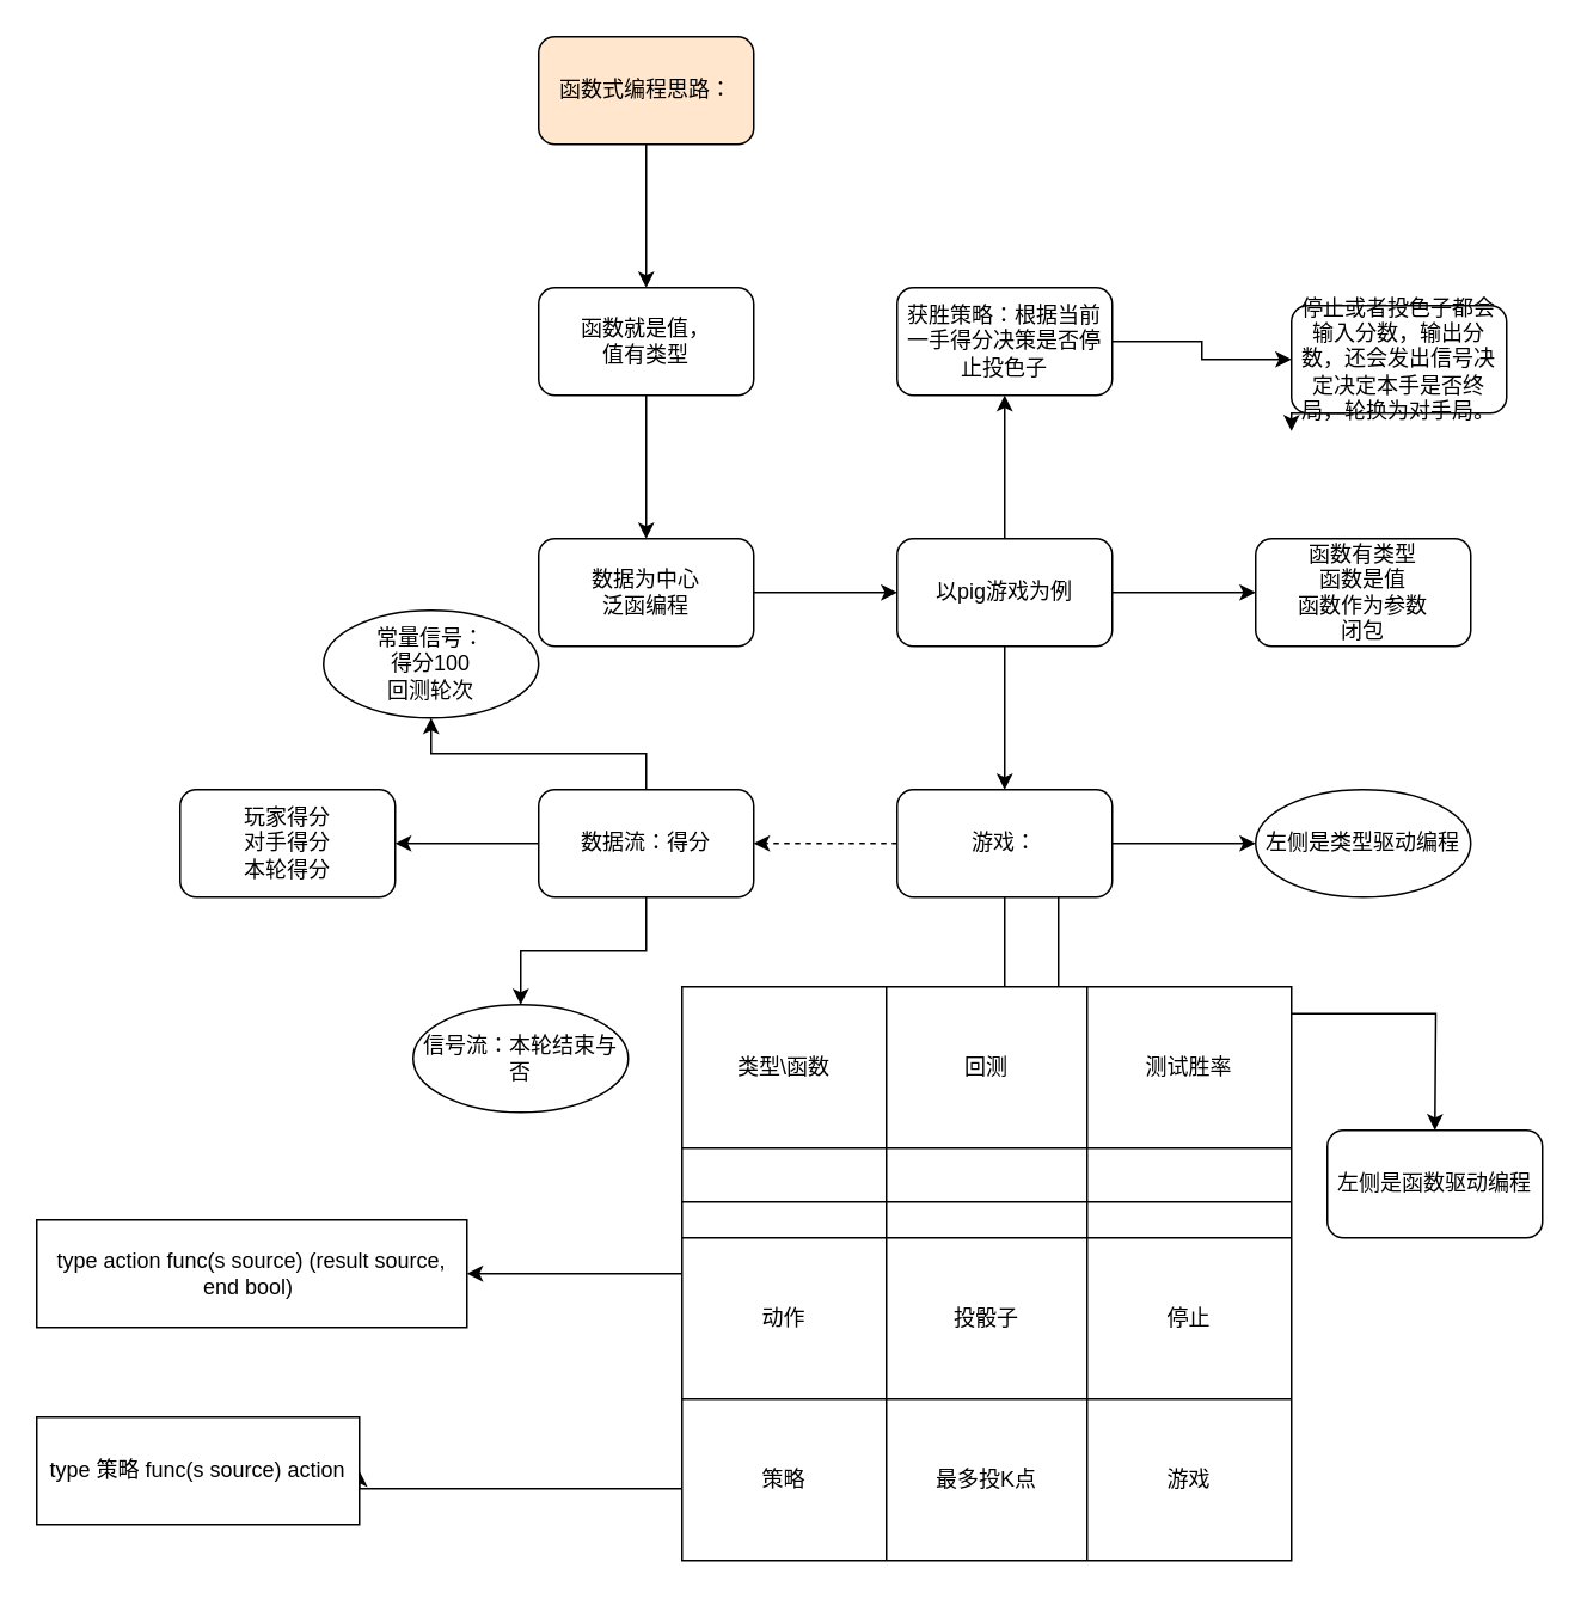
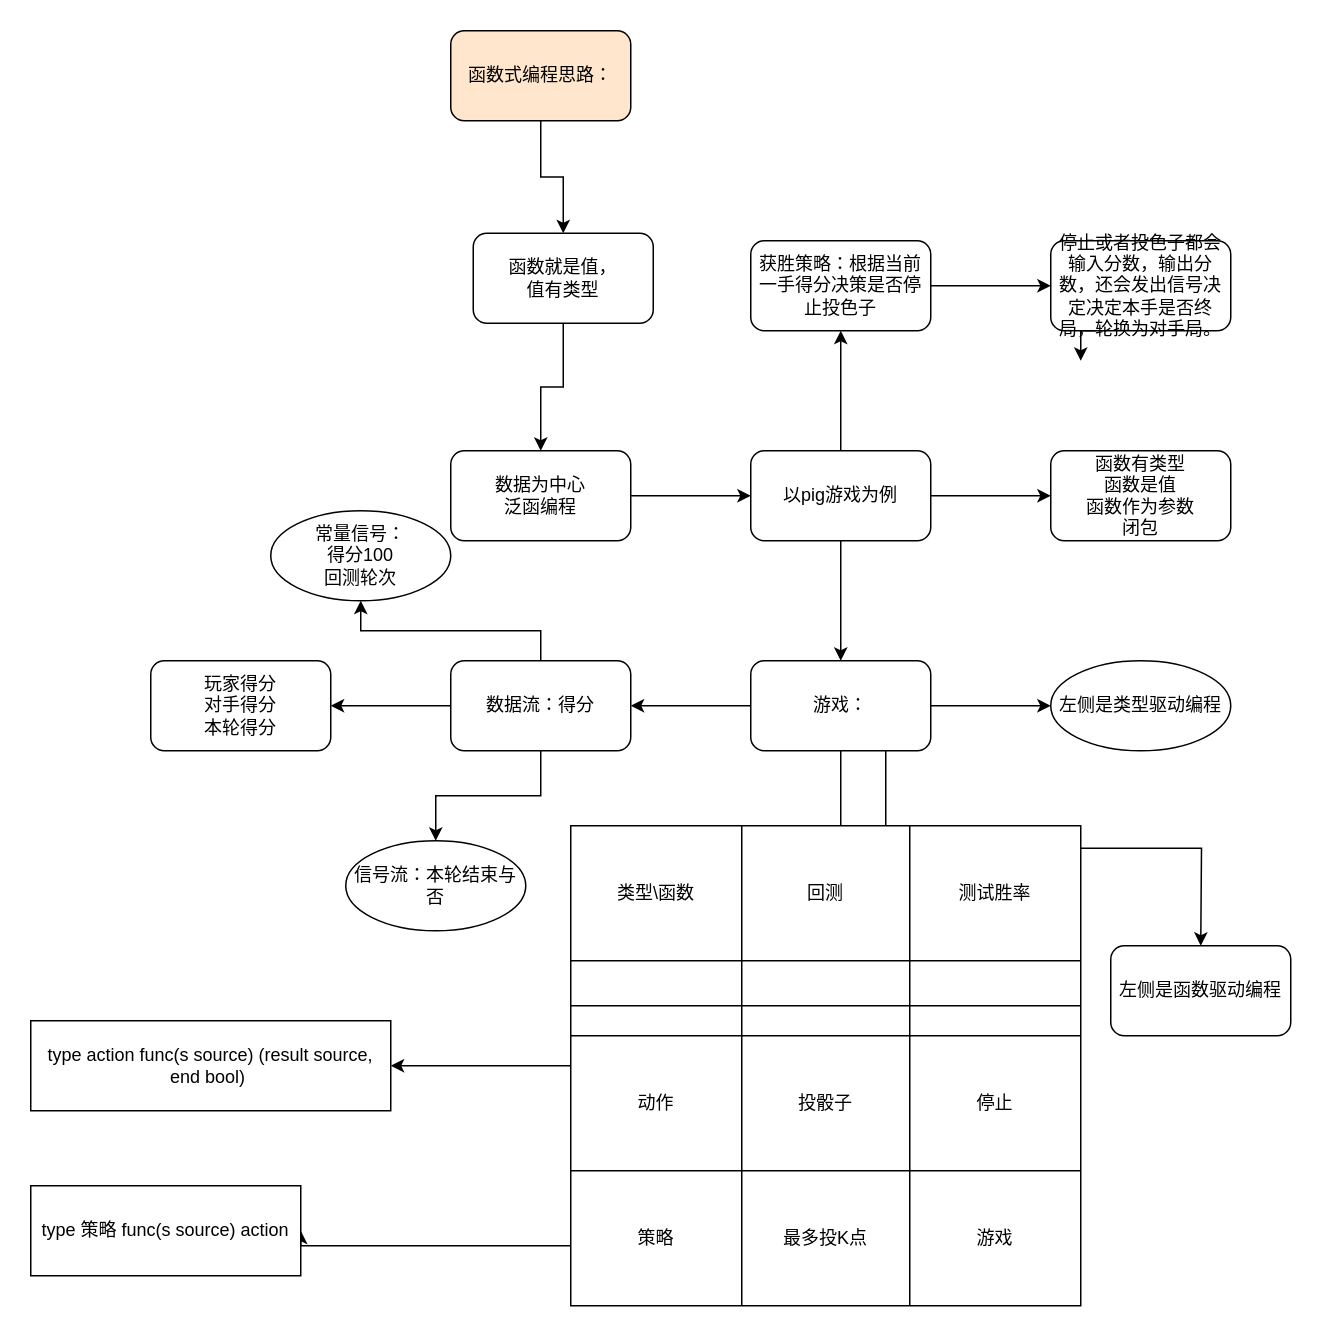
- <mxCell id="5" value="函数就是值，&lt;br&gt;值有类型" style="whiteSpace=wrap;html=1;rounded=1;" vertex="1" parent="1"><mxGeometry x="300" y="160" width="120" height="60" as="geometry" /></mxCell>
+ <mxCell id="5" value="函数就是值，&lt;br&gt;值有类型" style="whiteSpace=wrap;html=1;rounded=1;" vertex="1" parent="1"><mxGeometry x="315" y="155" width="120" height="60" as="geometry" /></mxCell>
- <mxCell id="21" value="停止或者投色子都会输入分数，输出分数，还会发出信号决定决定本手是否终局，轮换为对手局。" style="whiteSpace=wrap;html=1;rounded=1;" vertex="1" parent="1"><mxGeometry x="720" y="170" width="120" height="60" as="geometry" /></mxCell>
+ <mxCell id="21" value="停止或者投色子都会输入分数，输出分数，还会发出信号决定决定本手是否终局，轮换为对手局。" style="whiteSpace=wrap;html=1;rounded=1;" vertex="1" parent="1"><mxGeometry x="700" y="160" width="120" height="60" as="geometry" /></mxCell>
- <mxCell id="13" value="" style="edgeStyle=orthogonalEdgeStyle;rounded=0;orthogonalLoop=1;jettySize=auto;html=1;dashed=1;" edge="1" parent="1" source="16" target="51"><mxGeometry relative="1" as="geometry" /></mxCell>
+ <mxCell id="13" value="" style="edgeStyle=orthogonalEdgeStyle;rounded=0;orthogonalLoop=1;jettySize=auto;html=1;" edge="1" parent="1" source="16" target="51"><mxGeometry relative="1" as="geometry" /></mxCell>
